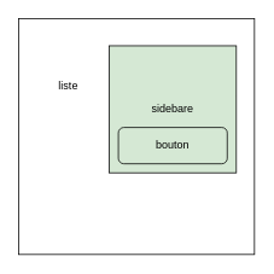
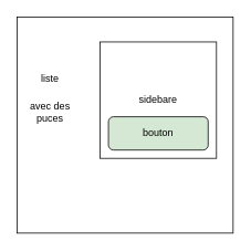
- <mxCell id="3" value="liste" style="text;html=1;strokeColor=none;fillColor=none;align=center;verticalAlign=middle;whiteSpace=wrap;rounded=0;" vertex="1" parent="1"><mxGeometry x="45" y="80" width="60" height="30" as="geometry" /></mxCell>
+ <mxCell id="3" value="liste" style="text;html=1;strokeColor=none;fillColor=none;align=center;verticalAlign=middle;whiteSpace=wrap;rounded=0;" vertex="1" parent="1"><mxGeometry x="30" y="80" width="60" height="30" as="geometry" /></mxCell>
- <mxCell id="6" value="sidebare" style="whiteSpace=wrap;html=1;aspect=fixed;fillColor=#d5e8d4;" vertex="1" parent="1"><mxGeometry x="120" y="50" width="140" height="140" as="geometry" /></mxCell>
+ <mxCell id="6" value="sidebare" style="whiteSpace=wrap;html=1;aspect=fixed;" vertex="1" parent="1"><mxGeometry x="120" y="50" width="140" height="140" as="geometry" /></mxCell>
+ <mxCell id="4" value="avec des puces" style="text;html=1;strokeColor=none;fillColor=none;align=center;verticalAlign=middle;whiteSpace=wrap;rounded=0;" vertex="1" parent="1"><mxGeometry x="30" y="120" width="60" height="30" as="geometry" /></mxCell>
